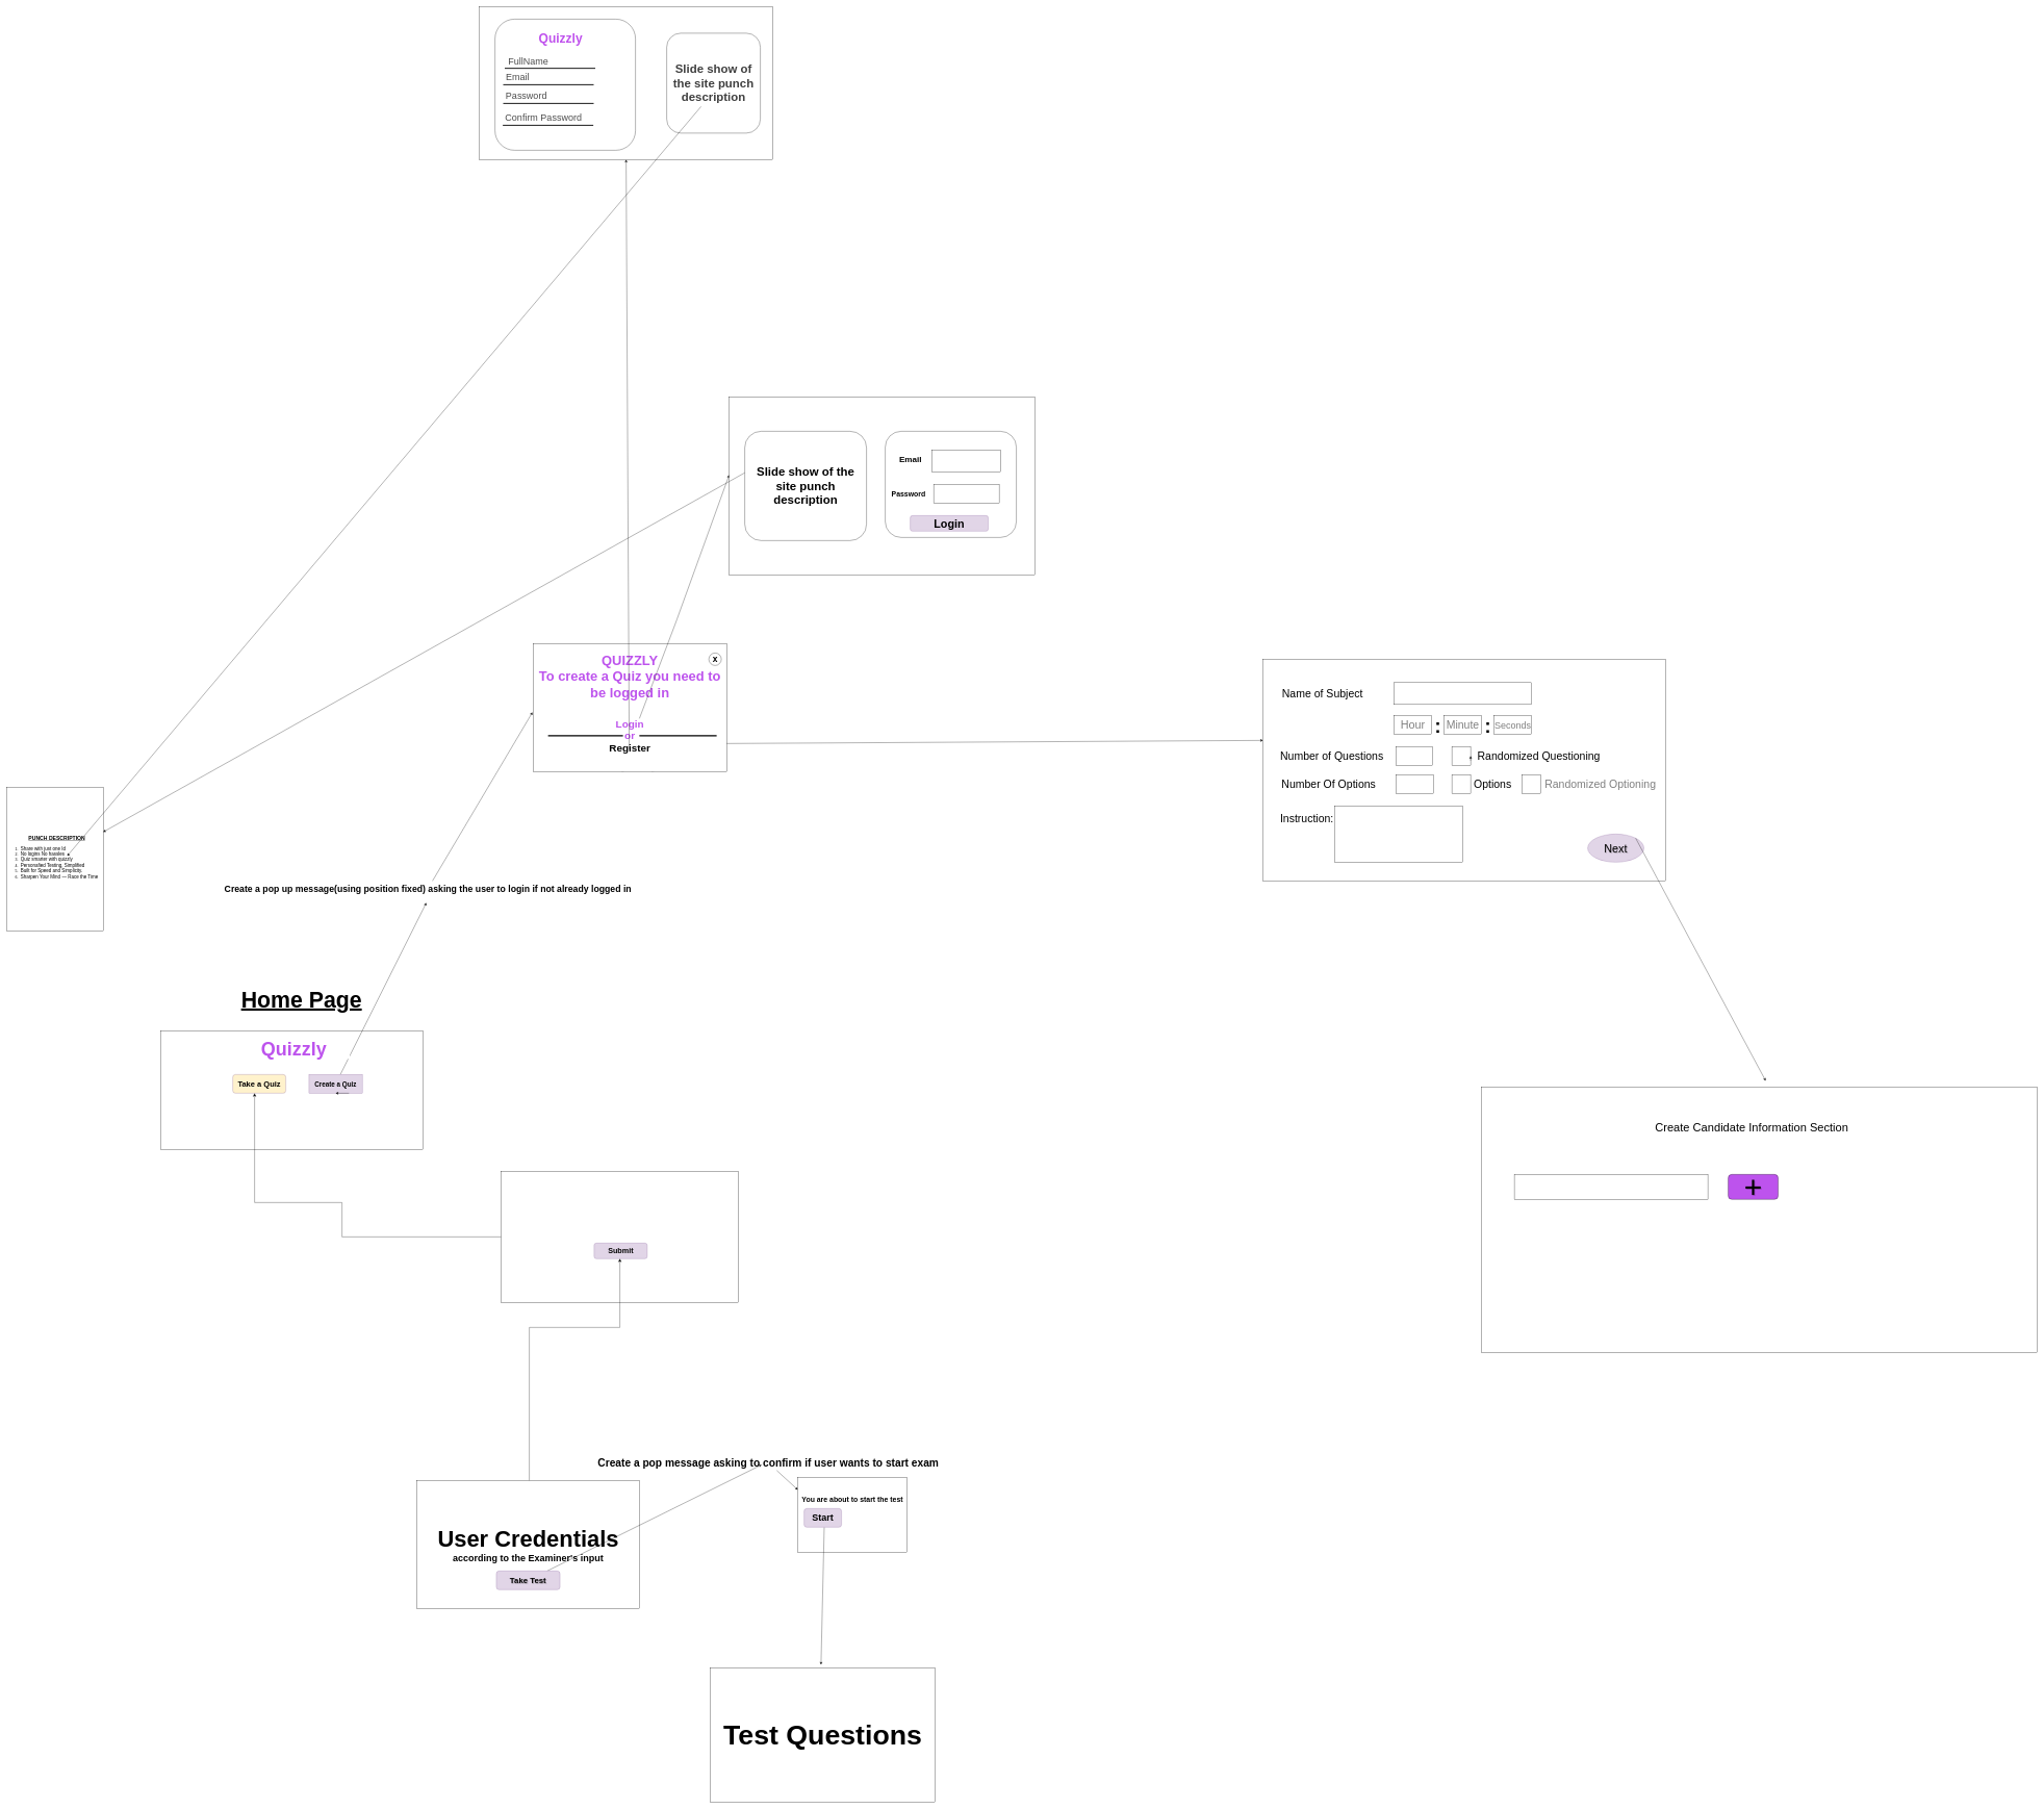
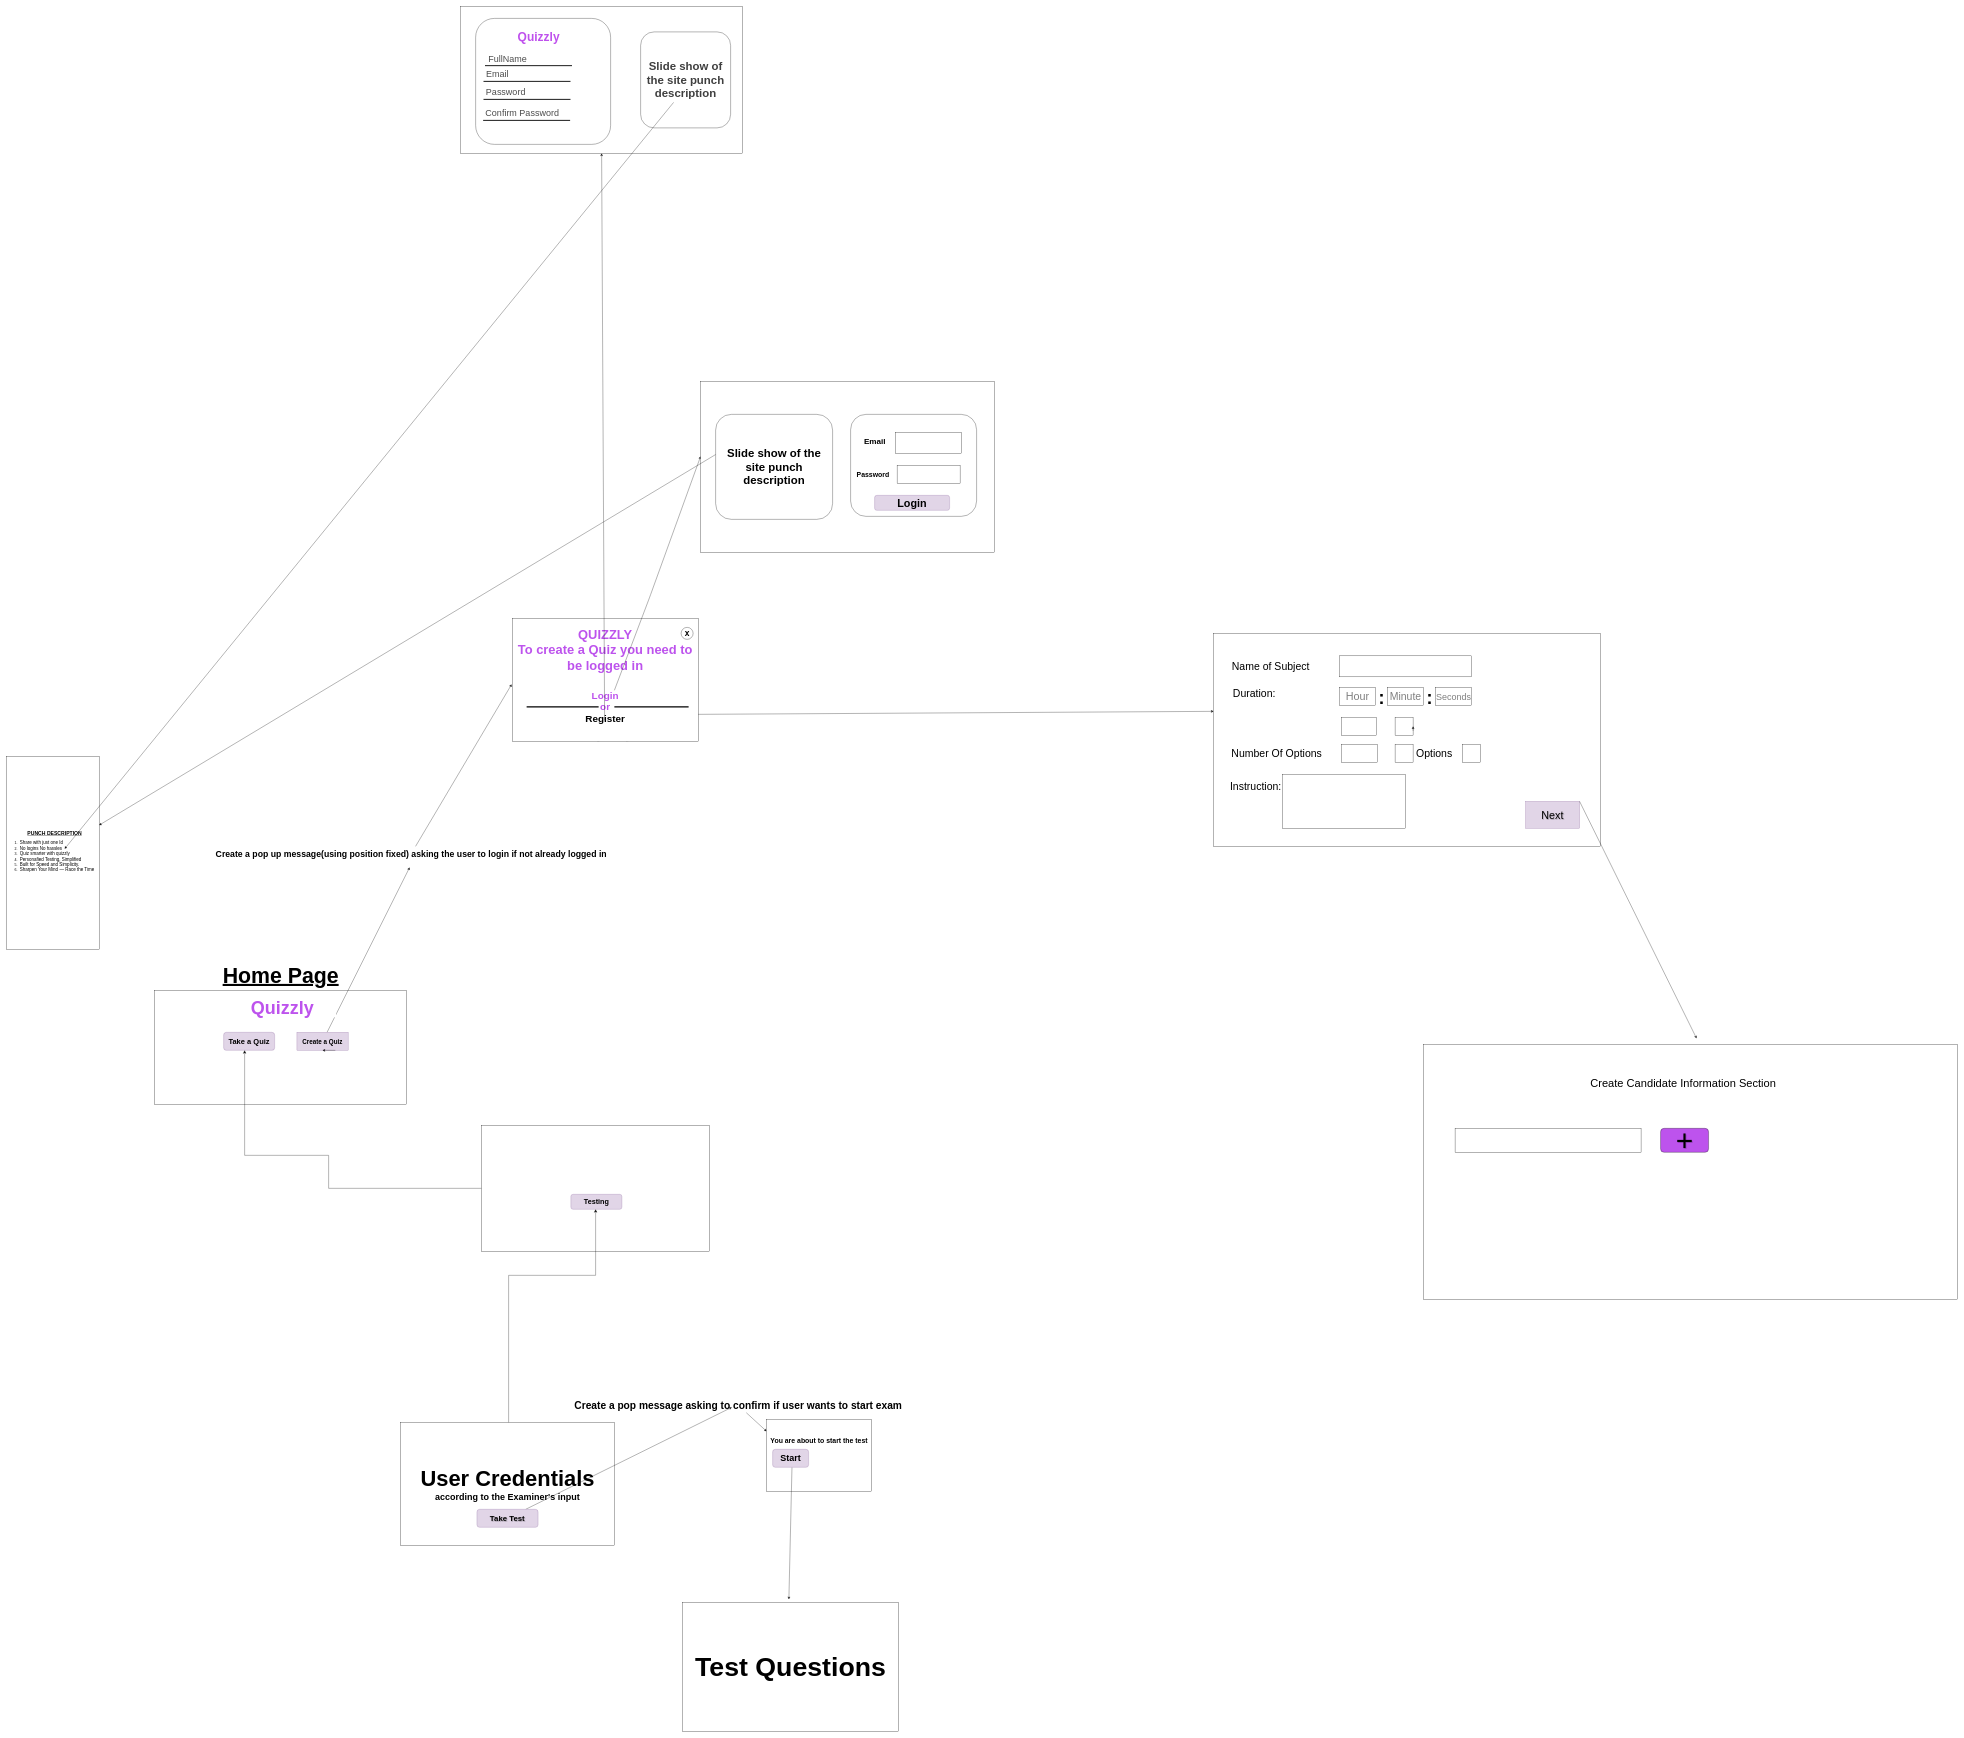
+ <mxCell id="63" value="&lt;font style=&quot;font-size: 35px;&quot;&gt;Duration:&amp;nbsp;&lt;/font&gt;" style="text;html=1;align=center;verticalAlign=middle;resizable=0;points=[];autosize=1;strokeColor=none;fillColor=none;" parent="1" vertex="1"><mxGeometry x="4095" y="2280" width="180" height="60" as="geometry" /></mxCell>
- <mxCell id="59" value="&lt;font style=&quot;font-size: 35px;&quot;&gt;Number of Questions&lt;/font&gt;" style="text;html=1;align=center;verticalAlign=middle;resizable=0;points=[];autosize=1;strokeColor=none;fillColor=none;" parent="1" vertex="1"><mxGeometry x="4090" y="2390" width="350" height="60" as="geometry" /></mxCell>
- <mxCell id="61" value="&lt;font style=&quot;font-size: 35px;&quot;&gt;Randomized Questioning&lt;/font&gt;" style="text;html=1;align=center;verticalAlign=middle;resizable=0;points=[];autosize=1;strokeColor=none;fillColor=none;" parent="1" vertex="1"><mxGeometry x="4718" y="2390" width="420" height="60" as="geometry" /></mxCell>
- <mxCell id="62" value="&lt;font style=&quot;font-size: 35px;&quot;&gt;Randomized Optioning&lt;/font&gt;" style="text;html=1;align=center;verticalAlign=middle;resizable=0;points=[];autosize=1;strokeColor=none;fillColor=none;textOpacity=50;" parent="1" vertex="1"><mxGeometry x="4935" y="2480" width="380" height="60" as="geometry" /></mxCell>
- <mxCell id="75" value="Next" style="ellipse;whiteSpace=wrap;html=1;fontSize=36;labelBorderColor=none;textShadow=1;strokeColor=#9673a6;fillColor=#e1d5e7;" parent="1" vertex="1"><mxGeometry x="5085" y="2670" width="180" height="90" as="geometry" /></mxCell>
+ <mxCell id="75" value="Next" style="whiteSpace=wrap;html=1;fontSize=36;labelBorderColor=none;textShadow=1;strokeColor=#9673a6;fillColor=#e1d5e7;" parent="1" vertex="1"><mxGeometry x="5085" y="2670" width="180" height="90" as="geometry" /></mxCell>
- <mxCell id="21" value="&lt;div style=&quot;text-align: center;&quot;&gt;&lt;span style=&quot;background-color: transparent;&quot;&gt;&lt;font style=&quot;font-size: 17px;&quot;&gt;&amp;nbsp; &amp;nbsp; &amp;nbsp;&lt;b&gt;&lt;u&gt;PUNCH DESCRIPTION&lt;/u&gt;&lt;/b&gt;&lt;/font&gt;&lt;/span&gt;&lt;/div&gt;&lt;div style=&quot;&quot;&gt;&lt;ol&gt;&lt;li&gt;&lt;font style=&quot;font-size: 15px;&quot;&gt;&amp;nbsp;Share with just one Id&lt;/font&gt;&lt;/li&gt;&lt;li&gt;&lt;font style=&quot;font-size: 15px;&quot;&gt;&amp;nbsp;No logins No hassles&lt;/font&gt;&lt;/li&gt;&lt;li&gt;&lt;font style=&quot;font-size: 15px;&quot;&gt;&amp;nbsp;Quiz smarter with quizzly&lt;/font&gt;&lt;/li&gt;&lt;li&gt;&lt;font style=&quot;font-size: 15px;&quot;&gt;&amp;nbsp;Personafied Testing, Simplified&lt;/font&gt;&lt;/li&gt;&lt;li&gt;&lt;font style=&quot;font-size: 15px;&quot;&gt;&amp;nbsp;Built for Speed and Simplicity.&lt;br&gt;&lt;/font&gt;&lt;/li&gt;&lt;li&gt;&lt;font style=&quot;font-size: 15px;&quot;&gt;&lt;font style=&quot;&quot;&gt;&amp;nbsp;Sharpen Your Mind — Race the Time&lt;/font&gt;&amp;nbsp;&lt;/font&gt;&lt;/li&gt;&lt;/ol&gt;&lt;/div&gt;" style="whiteSpace=wrap;html=1;align=left;" parent="1" vertex="1"><mxGeometry x="20" y="2520" width="310" height="460" as="geometry" /></mxCell>
+ <mxCell id="21" value="&lt;div style=&quot;text-align: center;&quot;&gt;&lt;span style=&quot;background-color: transparent;&quot;&gt;&lt;font style=&quot;font-size: 17px;&quot;&gt;&amp;nbsp; &amp;nbsp; &amp;nbsp;&lt;b&gt;&lt;u&gt;PUNCH DESCRIPTION&lt;/u&gt;&lt;/b&gt;&lt;/font&gt;&lt;/span&gt;&lt;/div&gt;&lt;div style=&quot;&quot;&gt;&lt;ol&gt;&lt;li&gt;&lt;font style=&quot;font-size: 15px;&quot;&gt;&amp;nbsp;Share with just one Id&lt;/font&gt;&lt;/li&gt;&lt;li&gt;&lt;font style=&quot;font-size: 15px;&quot;&gt;&amp;nbsp;No logins No hassles&lt;/font&gt;&lt;/li&gt;&lt;li&gt;&lt;font style=&quot;font-size: 15px;&quot;&gt;&amp;nbsp;Quiz smarter with quizzly&lt;/font&gt;&lt;/li&gt;&lt;li&gt;&lt;font style=&quot;font-size: 15px;&quot;&gt;&amp;nbsp;Personafied Testing, Simplified&lt;/font&gt;&lt;/li&gt;&lt;li&gt;&lt;font style=&quot;font-size: 15px;&quot;&gt;&amp;nbsp;Built for Speed and Simplicity.&lt;br&gt;&lt;/font&gt;&lt;/li&gt;&lt;li&gt;&lt;font style=&quot;font-size: 15px;&quot;&gt;&lt;font style=&quot;&quot;&gt;&amp;nbsp;Sharpen Your Mind — Race the Time&lt;/font&gt;&amp;nbsp;&lt;/font&gt;&lt;/li&gt;&lt;/ol&gt;&lt;/div&gt;" style="whiteSpace=wrap;html=1;align=left;" parent="1" vertex="1"><mxGeometry x="20" y="2520" width="310" height="645" as="geometry" /></mxCell>
- <mxCell id="12" value="&lt;font style=&quot;font-size: 71px;&quot;&gt;&lt;b&gt;&lt;u&gt;Home Page&lt;/u&gt;&lt;/b&gt;&lt;/font&gt;" style="text;html=1;align=center;verticalAlign=middle;resizable=0;points=[];autosize=1;strokeColor=none;fillColor=none;" parent="1" vertex="1"><mxGeometry x="760.01" y="3150" width="410" height="100" as="geometry" /></mxCell>
+ <mxCell id="12" value="&lt;font style=&quot;font-size: 71px;&quot;&gt;&lt;b&gt;&lt;u&gt;Home Page&lt;/u&gt;&lt;/b&gt;&lt;/font&gt;" style="text;html=1;align=center;verticalAlign=middle;resizable=0;points=[];autosize=1;strokeColor=none;fillColor=none;" parent="1" vertex="1"><mxGeometry x="730.01" y="3200" width="410" height="100" as="geometry" /></mxCell>
- <mxCell id="3" value="Take a Quiz" style="rounded=1;whiteSpace=wrap;html=1;fillColor=#fff2cc;strokeColor=#9673a6;fontStyle=1;fontSize=25;" parent="1" vertex="1"><mxGeometry x="745" y="3440" width="170" height="60" as="geometry" /></mxCell>
+ <mxCell id="3" value="Take a Quiz" style="rounded=1;whiteSpace=wrap;html=1;fillColor=#e1d5e7;strokeColor=#9673a6;fontStyle=1;fontSize=25;" parent="1" vertex="1"><mxGeometry x="745" y="3440" width="170" height="60" as="geometry" /></mxCell>
- <mxCell id="9" value="&lt;span style=&quot;font-size: 24px;&quot;&gt;&lt;b&gt;Submit&lt;/b&gt;&lt;/span&gt;" style="rounded=1;whiteSpace=wrap;html=1;fillColor=#e1d5e7;strokeColor=#9673a6;" parent="1" vertex="1"><mxGeometry x="1902.5" y="3980" width="170" height="50" as="geometry" /></mxCell>
+ <mxCell id="9" value="&lt;span style=&quot;font-size: 24px;&quot;&gt;&lt;b&gt;Testing&lt;/b&gt;&lt;/span&gt;" style="rounded=1;whiteSpace=wrap;html=1;fillColor=#e1d5e7;strokeColor=#9673a6;" parent="1" vertex="1"><mxGeometry x="1902.5" y="3980" width="170" height="50" as="geometry" /></mxCell>
